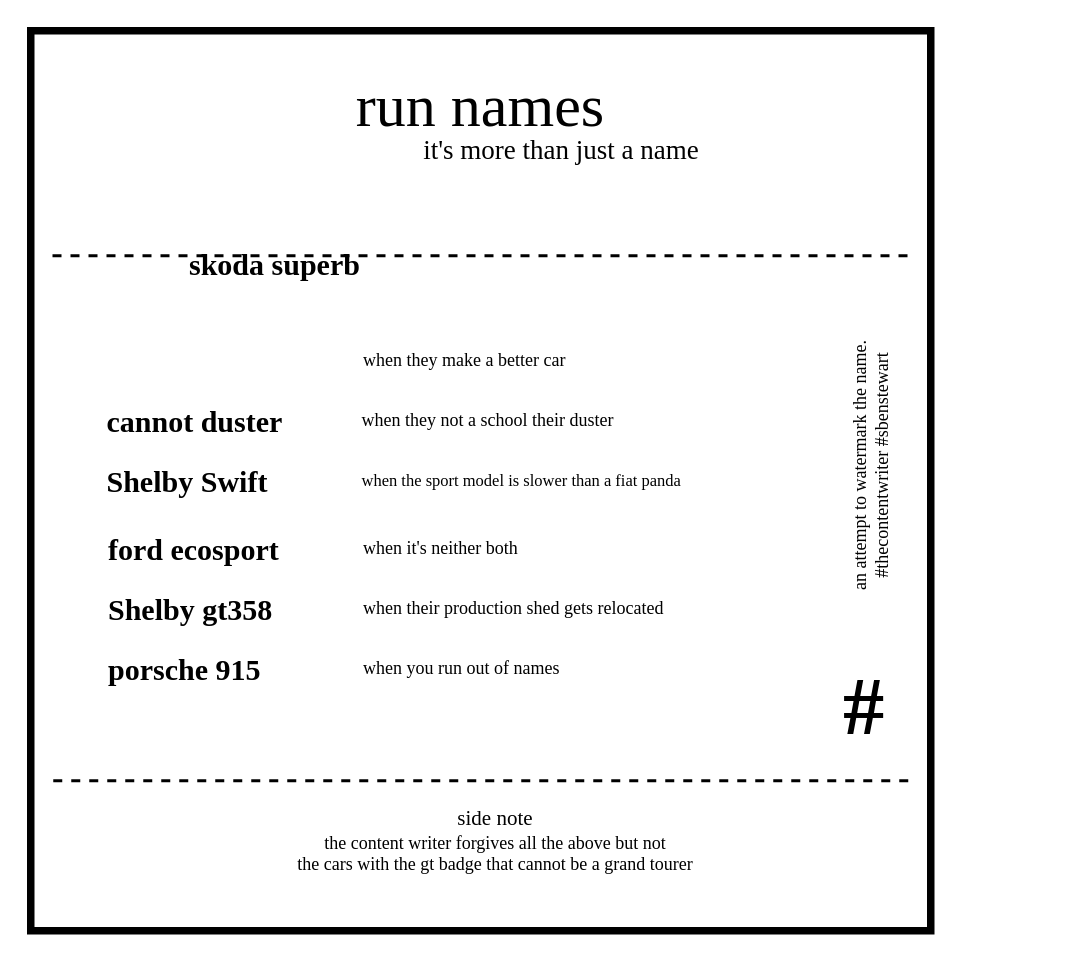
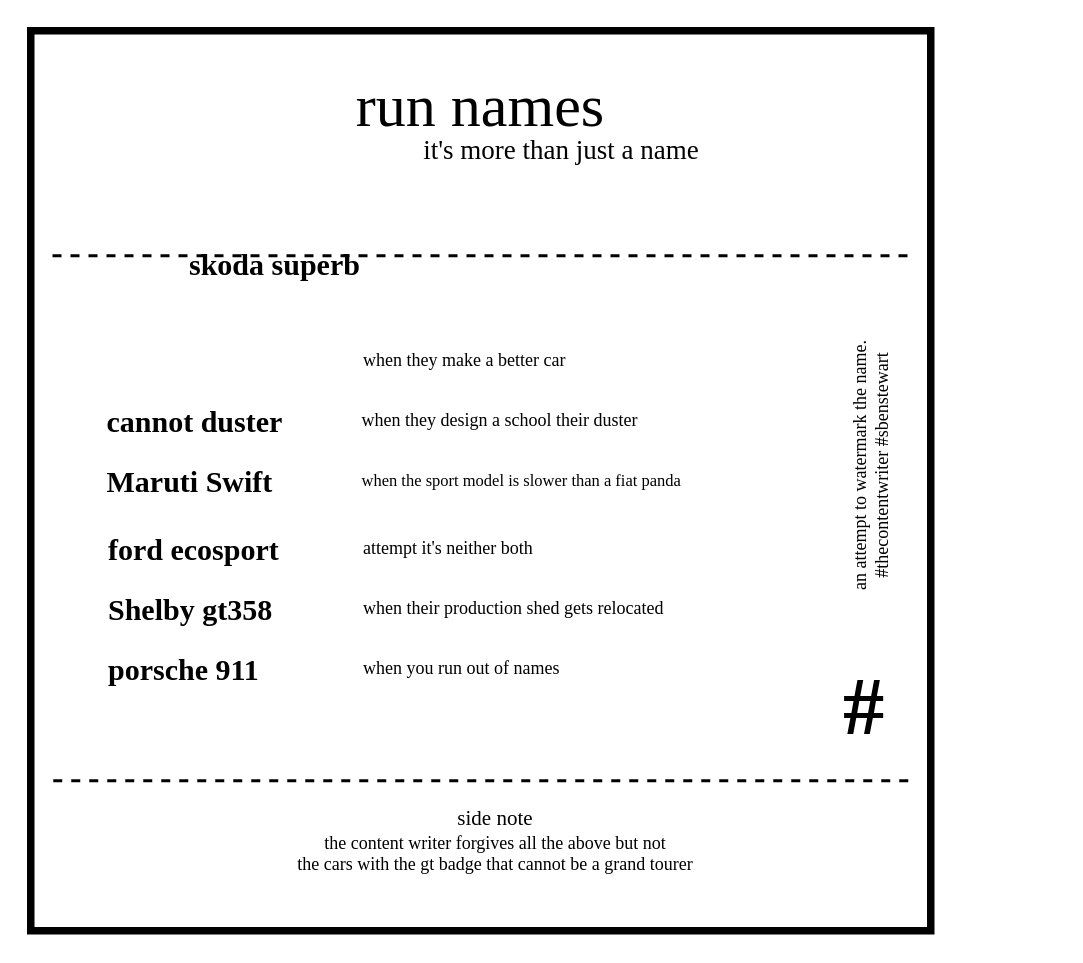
- <mxCell id="14" value="&lt;font face=&quot;xkcd&quot; size=&quot;1&quot;&gt;&lt;div style=&quot;font-size: 12px&quot;&gt;when they not a school their duster&lt;/div&gt;&lt;/font&gt;" style="text;html=1;strokeColor=none;fillColor=none;align=left;verticalAlign=middle;whiteSpace=wrap;rounded=0;" vertex="1" parent="1"><mxGeometry x="239" y="255" width="290" height="50" as="geometry" /></mxCell>
+ <mxCell id="14" value="&lt;font face=&quot;xkcd&quot; size=&quot;1&quot;&gt;&lt;div style=&quot;font-size: 12px&quot;&gt;when they design a school their duster&lt;/div&gt;&lt;/font&gt;" style="text;html=1;strokeColor=none;fillColor=none;align=left;verticalAlign=middle;whiteSpace=wrap;rounded=0;" vertex="1" parent="1"><mxGeometry x="239" y="255" width="290" height="50" as="geometry" /></mxCell>
- <mxCell id="15" value="&lt;font face=&quot;xkcd&quot;&gt;&lt;span style=&quot;font-size: 20px&quot;&gt;&lt;b&gt;Shelby Swift&lt;/b&gt;&lt;/span&gt;&lt;br&gt;&lt;/font&gt;" style="text;html=1;strokeColor=none;fillColor=none;align=left;verticalAlign=middle;whiteSpace=wrap;rounded=0;" vertex="1" parent="1"><mxGeometry x="69" y="310" width="180" height="20" as="geometry" /></mxCell>
+ <mxCell id="15" value="&lt;font face=&quot;xkcd&quot;&gt;&lt;span style=&quot;font-size: 20px&quot;&gt;&lt;b&gt;Maruti Swift&lt;/b&gt;&lt;/span&gt;&lt;br&gt;&lt;/font&gt;" style="text;html=1;strokeColor=none;fillColor=none;align=left;verticalAlign=middle;whiteSpace=wrap;rounded=0;" vertex="1" parent="1"><mxGeometry x="69" y="310" width="180" height="20" as="geometry" /></mxCell>
- <mxCell id="18" value="&lt;font face=&quot;xkcd&quot; size=&quot;1&quot;&gt;&lt;div style=&quot;font-size: 12px&quot;&gt;when it's neither both&lt;/div&gt;&lt;/font&gt;" style="text;html=1;strokeColor=none;fillColor=none;align=left;verticalAlign=middle;whiteSpace=wrap;rounded=0;" vertex="1" parent="1"><mxGeometry x="240" y="340" width="290" height="50" as="geometry" /></mxCell>
+ <mxCell id="18" value="&lt;font face=&quot;xkcd&quot; size=&quot;1&quot;&gt;&lt;div style=&quot;font-size: 12px&quot;&gt;attempt it's neither both&lt;/div&gt;&lt;/font&gt;" style="text;html=1;strokeColor=none;fillColor=none;align=left;verticalAlign=middle;whiteSpace=wrap;rounded=0;" vertex="1" parent="1"><mxGeometry x="240" y="340" width="290" height="50" as="geometry" /></mxCell>
- <mxCell id="21" value="&lt;font face=&quot;xkcd&quot;&gt;&lt;span style=&quot;font-size: 20px&quot;&gt;&lt;b&gt;porsche 915&lt;/b&gt;&lt;/span&gt;&lt;br&gt;&lt;/font&gt;" style="text;html=1;strokeColor=none;fillColor=none;align=left;verticalAlign=middle;whiteSpace=wrap;rounded=0;" vertex="1" parent="1"><mxGeometry x="70" y="435" width="180" height="20" as="geometry" /></mxCell>
+ <mxCell id="21" value="&lt;font face=&quot;xkcd&quot;&gt;&lt;span style=&quot;font-size: 20px&quot;&gt;&lt;b&gt;porsche 911&lt;/b&gt;&lt;/span&gt;&lt;br&gt;&lt;/font&gt;" style="text;html=1;strokeColor=none;fillColor=none;align=left;verticalAlign=middle;whiteSpace=wrap;rounded=0;" vertex="1" parent="1"><mxGeometry x="70" y="435" width="180" height="20" as="geometry" /></mxCell>
